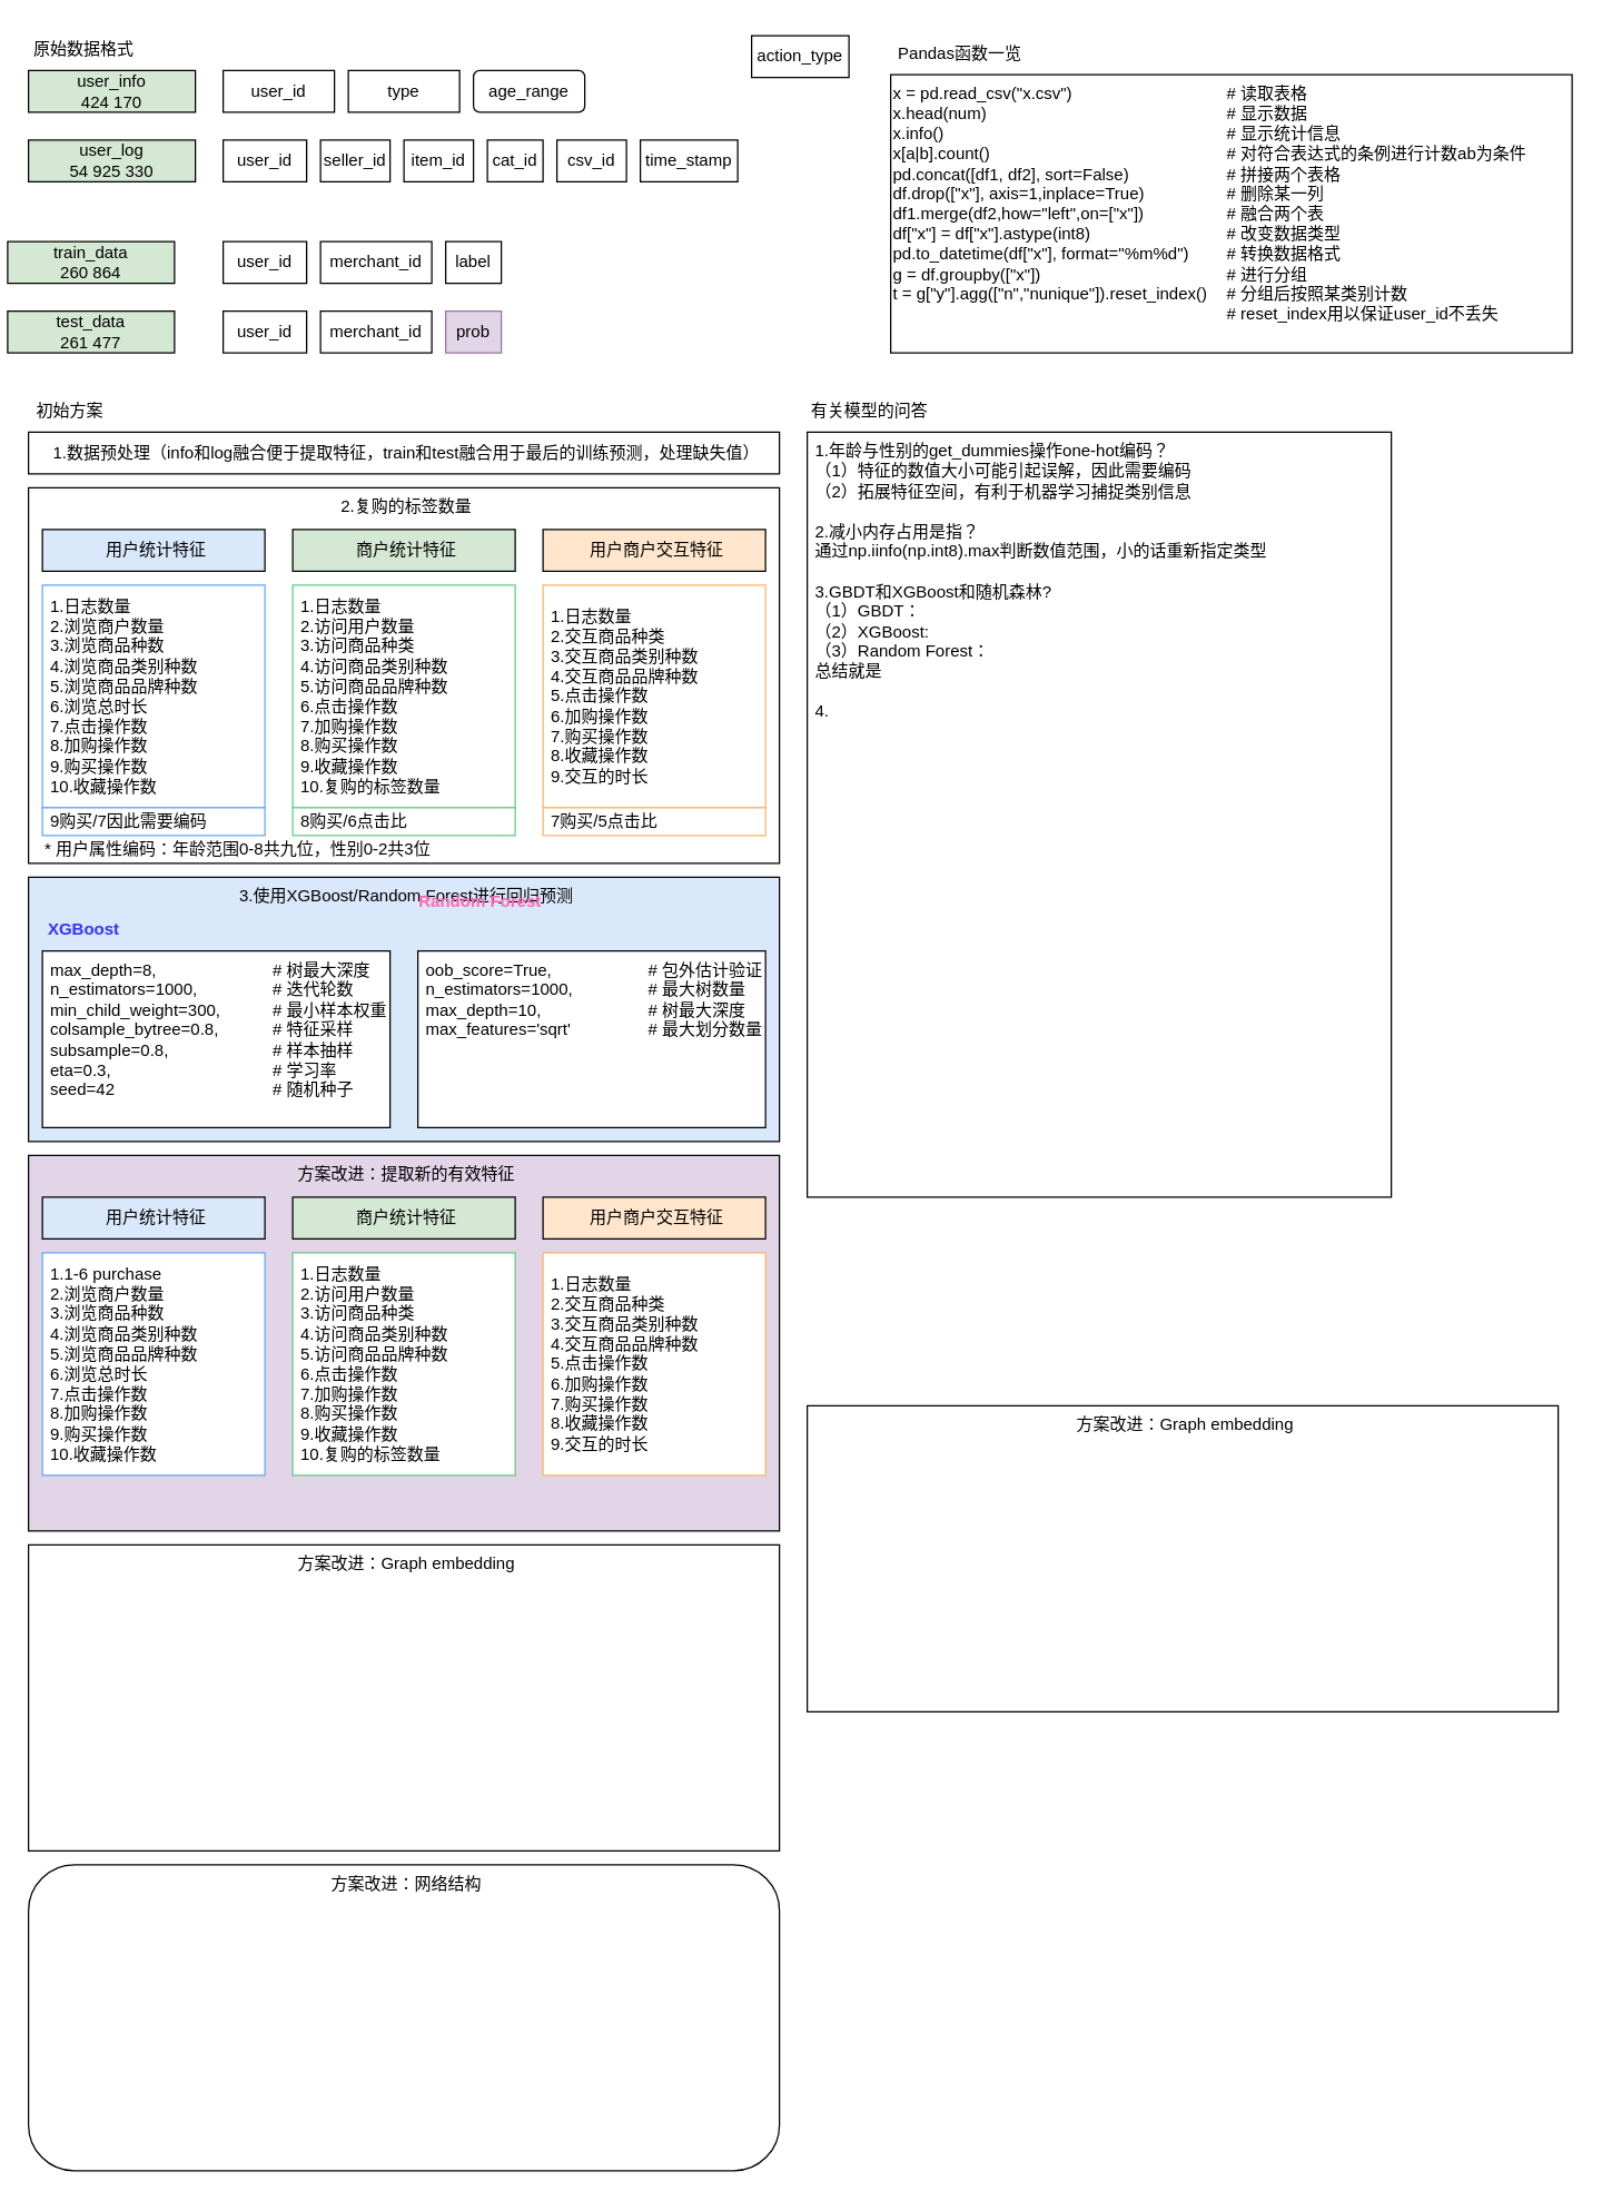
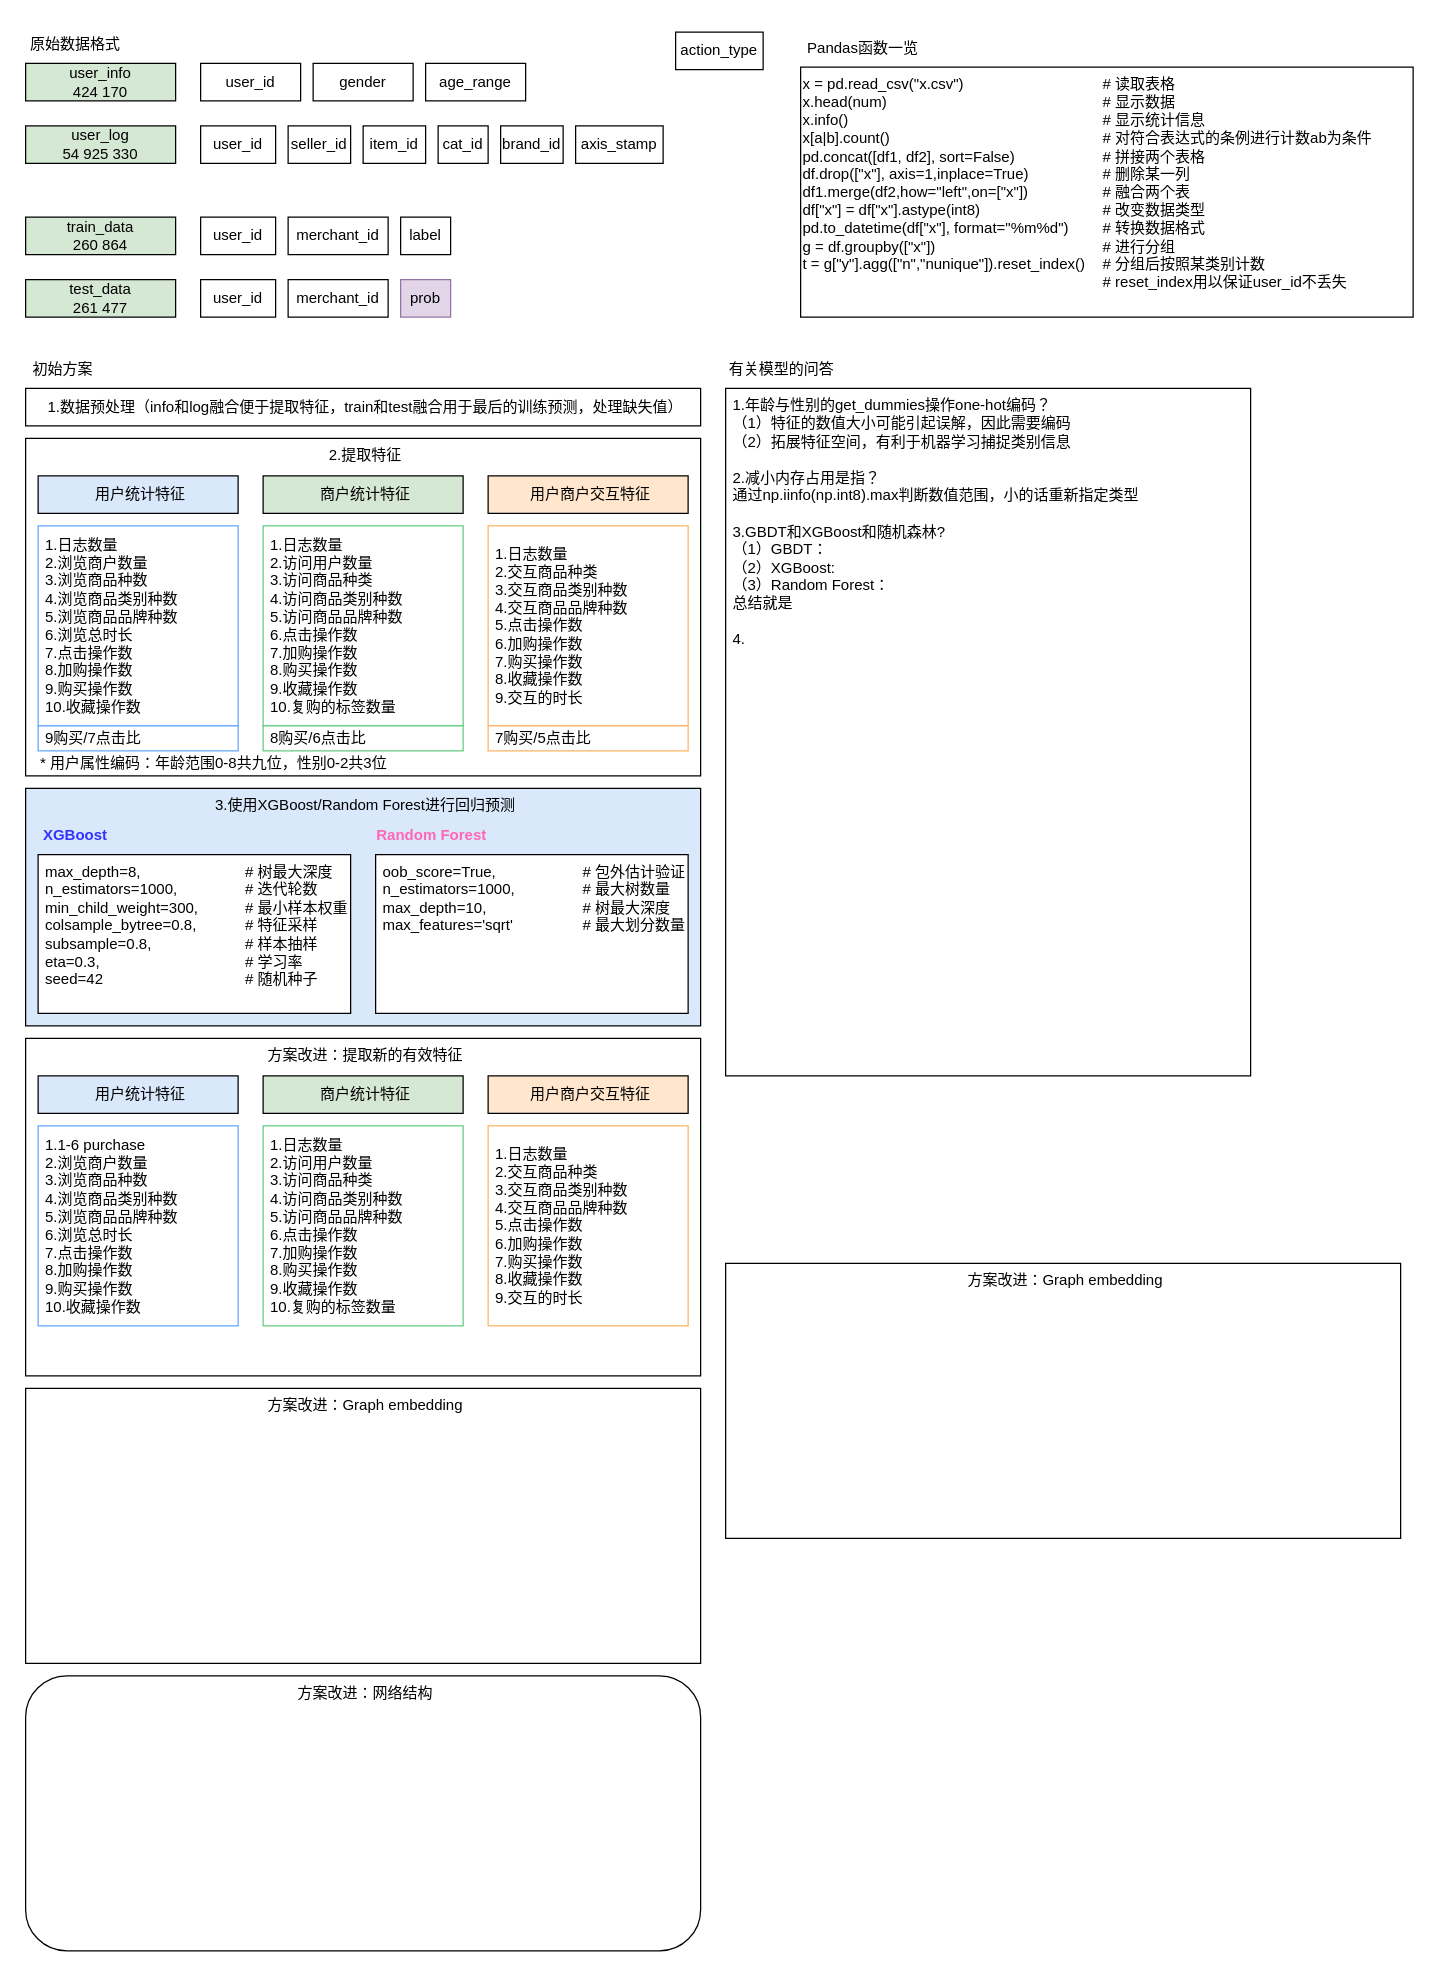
- <mxCell id="11" value="type" style="rounded=0;whiteSpace=wrap;html=1;" vertex="1" parent="1"><mxGeometry x="250" y="50" width="80" height="30" as="geometry" /></mxCell>
+ <mxCell id="11" value="gender" style="rounded=0;whiteSpace=wrap;html=1;" vertex="1" parent="1"><mxGeometry x="250" y="50" width="80" height="30" as="geometry" /></mxCell>
- <mxCell id="7" value="age_range" style="whiteSpace=wrap;html=1;rounded=1;" vertex="1" parent="1"><mxGeometry x="340" y="50" width="80" height="30" as="geometry" /></mxCell>
+ <mxCell id="7" value="age_range" style="rounded=0;whiteSpace=wrap;html=1;" vertex="1" parent="1"><mxGeometry x="340" y="50" width="80" height="30" as="geometry" /></mxCell>
- <mxCell id="17" value="csv_id" style="rounded=0;whiteSpace=wrap;html=1;" vertex="1" parent="1"><mxGeometry x="400" y="100" width="50" height="30" as="geometry" /></mxCell>
+ <mxCell id="17" value="brand_id" style="rounded=0;whiteSpace=wrap;html=1;" vertex="1" parent="1"><mxGeometry x="400" y="100" width="50" height="30" as="geometry" /></mxCell>
- <mxCell id="18" value="time_stamp" style="rounded=0;whiteSpace=wrap;html=1;" vertex="1" parent="1"><mxGeometry x="460" y="100" width="70" height="30" as="geometry" /></mxCell>
+ <mxCell id="18" value="axis_stamp" style="rounded=0;whiteSpace=wrap;html=1;" vertex="1" parent="1"><mxGeometry x="460" y="100" width="70" height="30" as="geometry" /></mxCell>
- <mxCell id="4" value="train_data&lt;div&gt;260 864&lt;/div&gt;" style="rounded=0;whiteSpace=wrap;html=1;fillColor=#d5e8d4;strokeColor=#000000;" vertex="1" parent="1"><mxGeometry x="5" y="173" width="120" height="30" as="geometry" /></mxCell>
+ <mxCell id="4" value="train_data&lt;div&gt;260 864&lt;/div&gt;" style="rounded=0;whiteSpace=wrap;html=1;fillColor=#d5e8d4;strokeColor=#000000;" vertex="1" parent="1"><mxGeometry x="20" y="173" width="120" height="30" as="geometry" /></mxCell>
- <mxCell id="5" value="test_data&lt;div&gt;261 477&lt;/div&gt;" style="rounded=0;whiteSpace=wrap;html=1;fillColor=#d5e8d4;strokeColor=#000000;" vertex="1" parent="1"><mxGeometry x="5" y="223" width="120" height="30" as="geometry" /></mxCell>
+ <mxCell id="5" value="test_data&lt;div&gt;261 477&lt;/div&gt;" style="rounded=0;whiteSpace=wrap;html=1;fillColor=#d5e8d4;strokeColor=#000000;" vertex="1" parent="1"><mxGeometry x="20" y="223" width="120" height="30" as="geometry" /></mxCell>
- <mxCell id="24" value="2.复购的标签数量" style="rounded=0;whiteSpace=wrap;html=1;align=center;verticalAlign=top;spacing=2;spacingLeft=4;strokeColor=#000000;" vertex="1" parent="1"><mxGeometry x="20" y="350" width="540" height="270" as="geometry" /></mxCell>
+ <mxCell id="24" value="2.提取特征" style="rounded=0;whiteSpace=wrap;html=1;align=center;verticalAlign=top;spacing=2;spacingLeft=4;strokeColor=#000000;" vertex="1" parent="1"><mxGeometry x="20" y="350" width="540" height="270" as="geometry" /></mxCell>
- <mxCell id="33" value="9购买/7因此需要编码" style="rounded=0;whiteSpace=wrap;html=1;align=left;verticalAlign=middle;spacing=2;spacingLeft=4;fillColor=#FFFFFF;strokeColor=#63A7FF;" vertex="1" parent="1"><mxGeometry x="30" y="580" width="160" height="20" as="geometry" /></mxCell>
+ <mxCell id="33" value="9购买/7点击比" style="rounded=0;whiteSpace=wrap;html=1;align=left;verticalAlign=middle;spacing=2;spacingLeft=4;fillColor=#FFFFFF;strokeColor=#63A7FF;" vertex="1" parent="1"><mxGeometry x="30" y="580" width="160" height="20" as="geometry" /></mxCell>
- <mxCell id="40" value="Random Forest" style="text;html=1;align=center;verticalAlign=middle;whiteSpace=wrap;rounded=0;fontStyle=1;fontColor=#FF66B3;" vertex="1" parent="1"><mxGeometry x="300" y="633" width="90" height="30" as="geometry" /></mxCell>
+ <mxCell id="40" value="Random Forest" style="text;html=1;align=center;verticalAlign=middle;whiteSpace=wrap;rounded=0;fontStyle=1;fontColor=#FF66B3;" vertex="1" parent="1"><mxGeometry x="300" y="653" width="90" height="30" as="geometry" /></mxCell>
- <mxCell id="45" value="方案改进：提取新的有效特征" style="rounded=0;whiteSpace=wrap;html=1;align=center;verticalAlign=top;spacing=2;spacingLeft=4;strokeColor=#000000;fillColor=#e1d5e7;" vertex="1" parent="1"><mxGeometry x="20" y="830" width="540" height="270" as="geometry" /></mxCell>
+ <mxCell id="45" value="方案改进：提取新的有效特征" style="rounded=0;whiteSpace=wrap;html=1;align=center;verticalAlign=top;spacing=2;spacingLeft=4;strokeColor=#000000;" vertex="1" parent="1"><mxGeometry x="20" y="830" width="540" height="270" as="geometry" /></mxCell>
